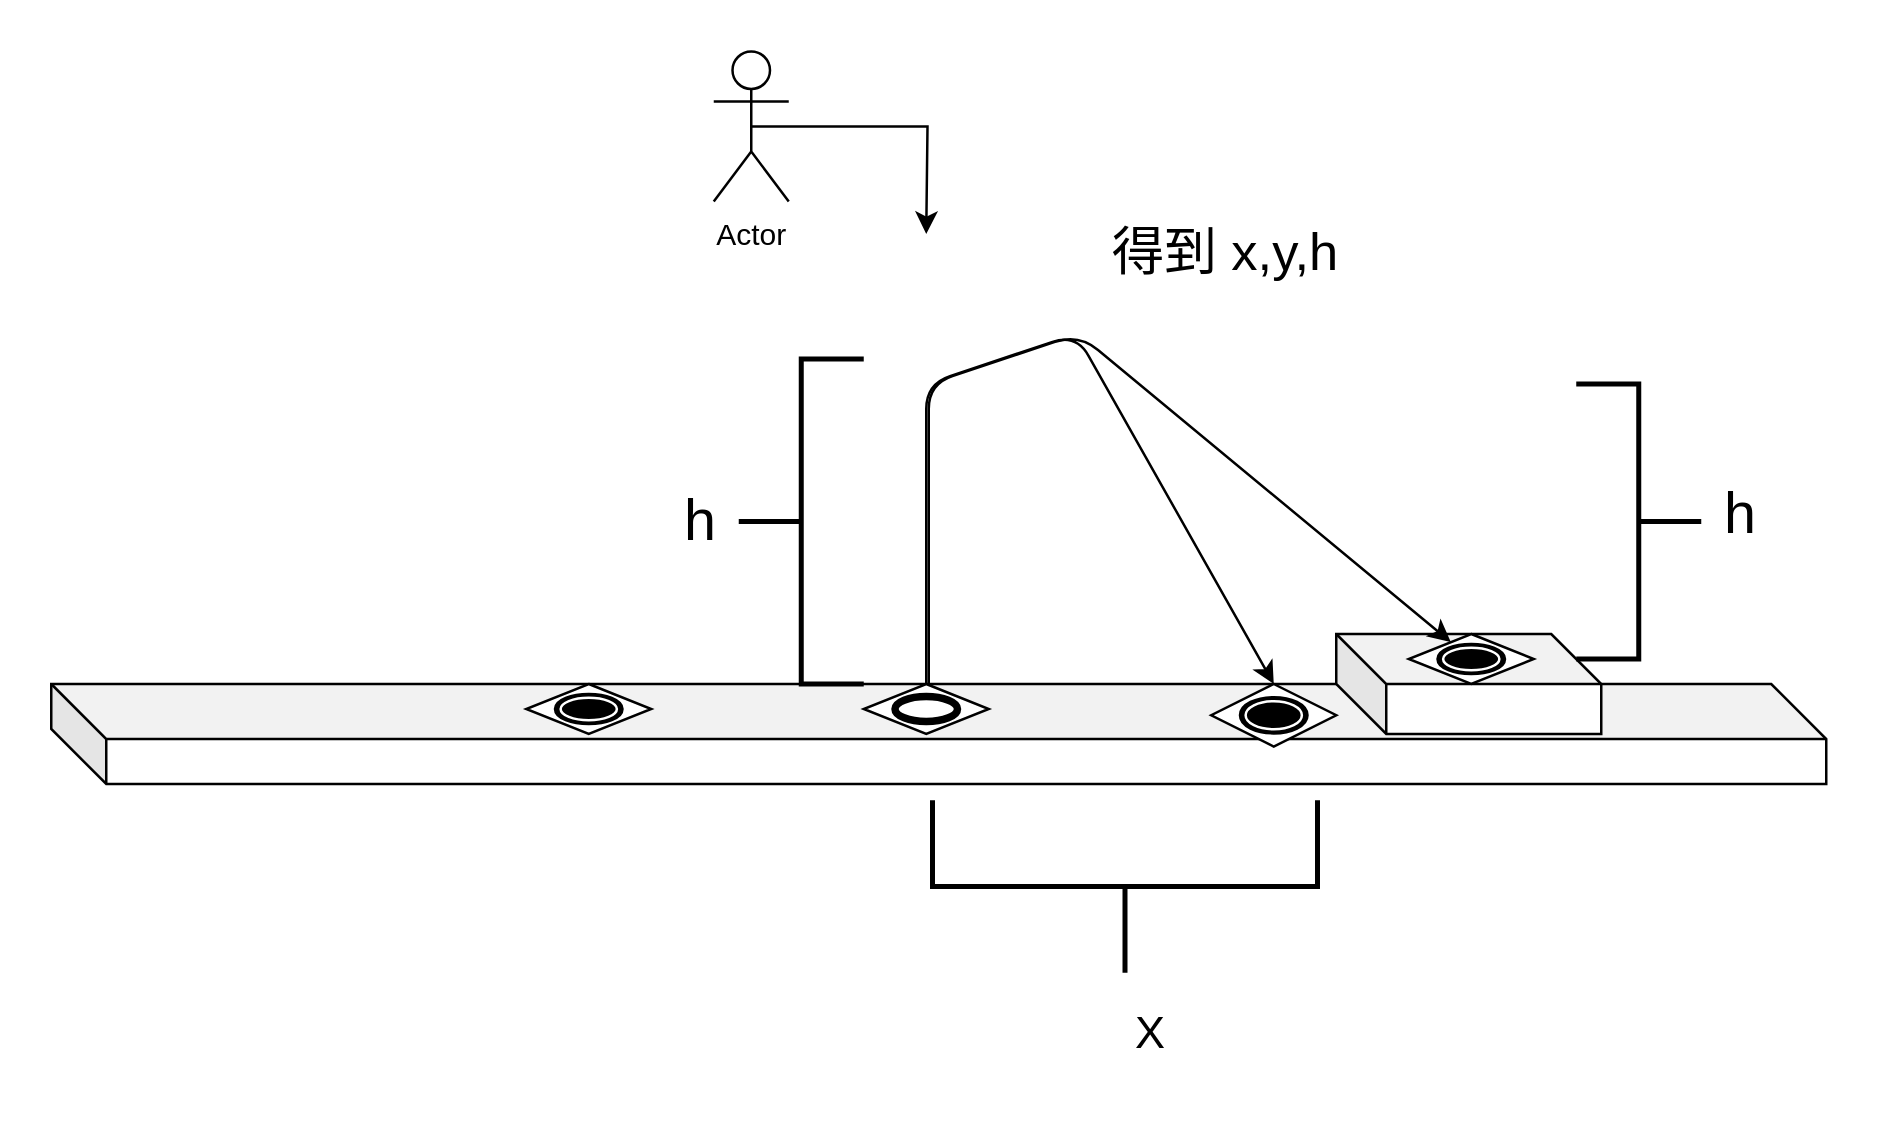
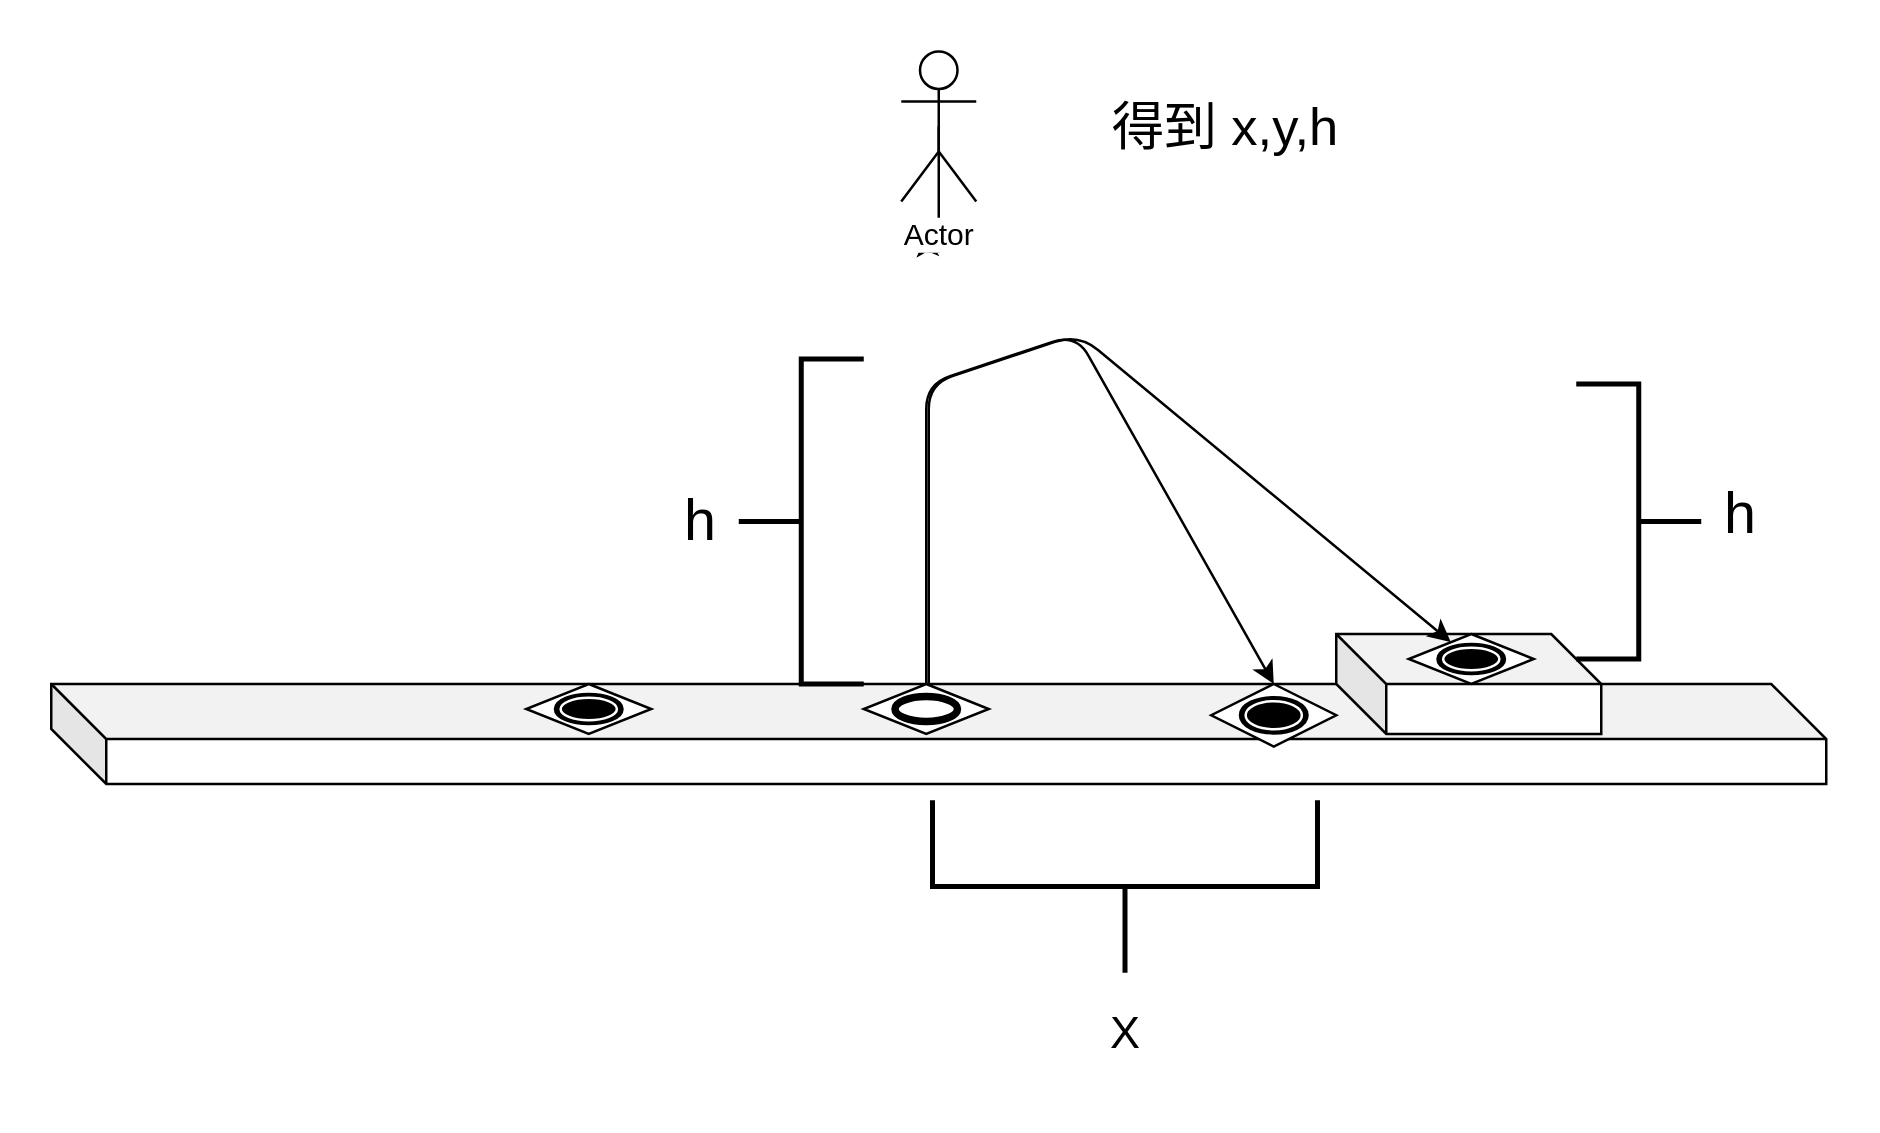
- <mxCell id="4" value="Actor" style="shape=umlActor;verticalLabelPosition=bottom;labelBackgroundColor=#ffffff;verticalAlign=top;html=1;" vertex="1" parent="1"><mxGeometry x="285" y="20" width="30" height="60" as="geometry" /></mxCell>
+ <mxCell id="4" value="Actor" style="shape=umlActor;verticalLabelPosition=bottom;labelBackgroundColor=#ffffff;verticalAlign=top;html=1;" vertex="1" parent="1"><mxGeometry x="360" y="20" width="30" height="60" as="geometry" /></mxCell>
- <mxCell id="9" value="&lt;font style=&quot;font-size: 21px&quot;&gt;得到 x,y,h&lt;/font&gt;" style="text;html=1;strokeColor=none;fillColor=none;align=center;verticalAlign=middle;whiteSpace=wrap;rounded=0;" vertex="1" parent="1"><mxGeometry x="400" y="90" width="180" height="20" as="geometry" /></mxCell>
+ <mxCell id="9" value="&lt;font style=&quot;font-size: 21px&quot;&gt;得到 x,y,h&lt;/font&gt;" style="text;html=1;strokeColor=none;fillColor=none;align=center;verticalAlign=middle;whiteSpace=wrap;rounded=0;" vertex="1" parent="1"><mxGeometry x="400" y="40" width="180" height="20" as="geometry" /></mxCell>
- <mxCell id="12" value="&lt;font style=&quot;font-size: 18px&quot;&gt;X&lt;/font&gt;" style="text;html=1;strokeColor=none;fillColor=none;align=center;verticalAlign=middle;whiteSpace=wrap;rounded=0;" vertex="1" parent="1"><mxGeometry x="439.5" y="403" width="40" height="20" as="geometry" /></mxCell>
+ <mxCell id="12" value="&lt;font style=&quot;font-size: 18px&quot;&gt;X&lt;/font&gt;" style="text;html=1;strokeColor=none;fillColor=none;align=center;verticalAlign=middle;whiteSpace=wrap;rounded=0;" vertex="1" parent="1"><mxGeometry x="429.5" y="403" width="40" height="20" as="geometry" /></mxCell>
